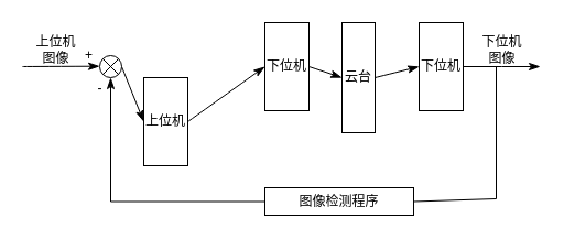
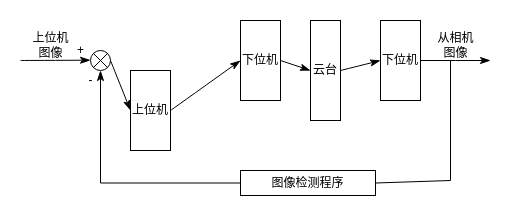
- <mxCell id="14" value="下位机&lt;br&gt;图像" style="text;html=1;align=center;verticalAlign=middle;resizable=0;points=[];autosize=1;strokeColor=none;fillColor=none;" parent="1" vertex="1"><mxGeometry x="430" y="30" width="50" height="30" as="geometry" /></mxCell>
+ <mxCell id="14" value="从相机&lt;br&gt;图像" style="text;html=1;align=center;verticalAlign=middle;resizable=0;points=[];autosize=1;strokeColor=none;fillColor=none;" parent="1" vertex="1"><mxGeometry x="430" y="30" width="50" height="30" as="geometry" /></mxCell>
